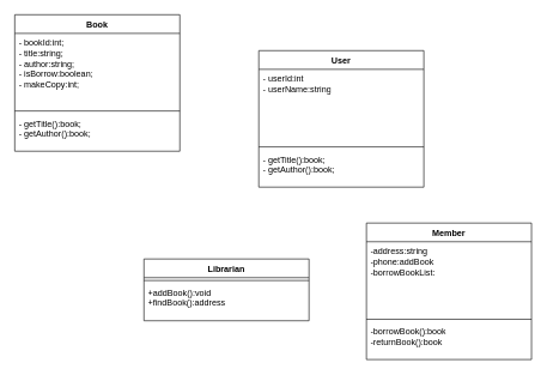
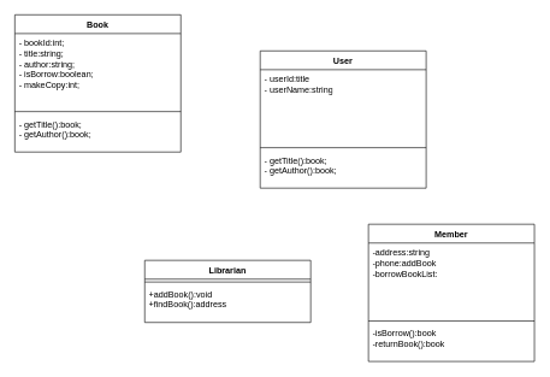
- <mxCell id="10" value="- userId:int&lt;div&gt;- userName:string&lt;/div&gt;" style="text;strokeColor=none;fillColor=none;align=left;verticalAlign=top;spacingLeft=4;spacingRight=4;overflow=hidden;rotatable=0;points=[[0,0.5],[1,0.5]];portConstraint=eastwest;whiteSpace=wrap;html=1;" vertex="1" parent="9"><mxGeometry y="26" width="230" height="104" as="geometry" /></mxCell>
+ <mxCell id="10" value="- userId:title&lt;div&gt;- userName:string&lt;/div&gt;" style="text;strokeColor=none;fillColor=none;align=left;verticalAlign=top;spacingLeft=4;spacingRight=4;overflow=hidden;rotatable=0;points=[[0,0.5],[1,0.5]];portConstraint=eastwest;whiteSpace=wrap;html=1;" vertex="1" parent="9"><mxGeometry y="26" width="230" height="104" as="geometry" /></mxCell>
- <mxCell id="16" value="-borrowBook():book&lt;div&gt;-returnBook():book&lt;/div&gt;" style="text;strokeColor=none;fillColor=none;align=left;verticalAlign=top;spacingLeft=4;spacingRight=4;overflow=hidden;rotatable=0;points=[[0,0.5],[1,0.5]];portConstraint=eastwest;whiteSpace=wrap;html=1;" vertex="1" parent="13"><mxGeometry y="138" width="230" height="52" as="geometry" /></mxCell>
+ <mxCell id="16" value="-isBorrow():book&lt;div&gt;-returnBook():book&lt;/div&gt;" style="text;strokeColor=none;fillColor=none;align=left;verticalAlign=top;spacingLeft=4;spacingRight=4;overflow=hidden;rotatable=0;points=[[0,0.5],[1,0.5]];portConstraint=eastwest;whiteSpace=wrap;html=1;" vertex="1" parent="13"><mxGeometry y="138" width="230" height="52" as="geometry" /></mxCell>
